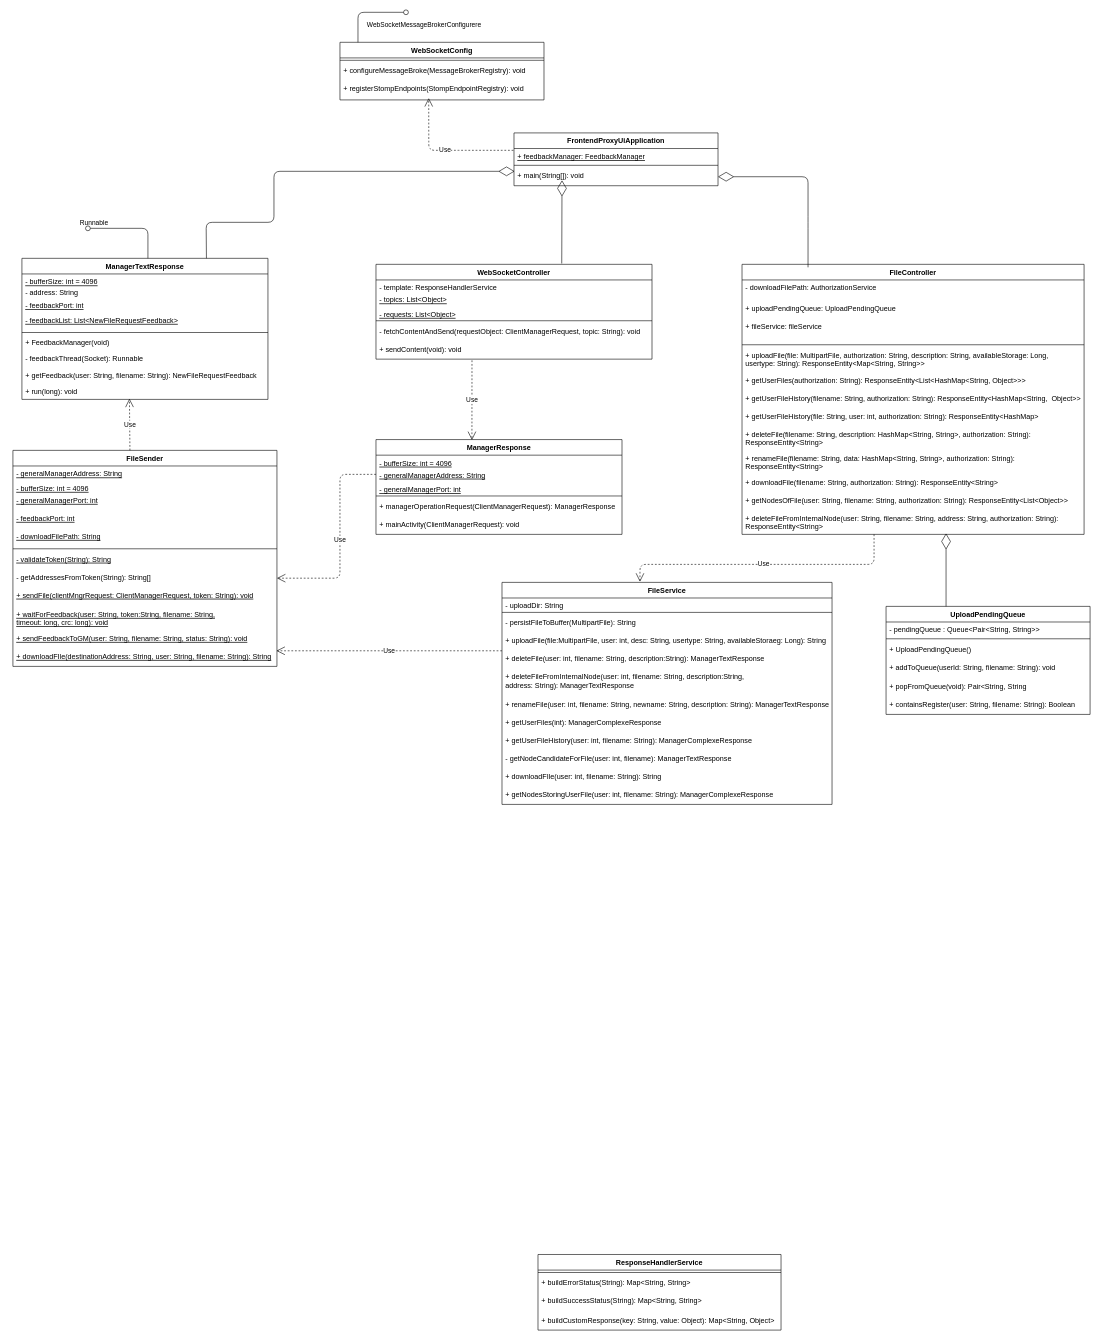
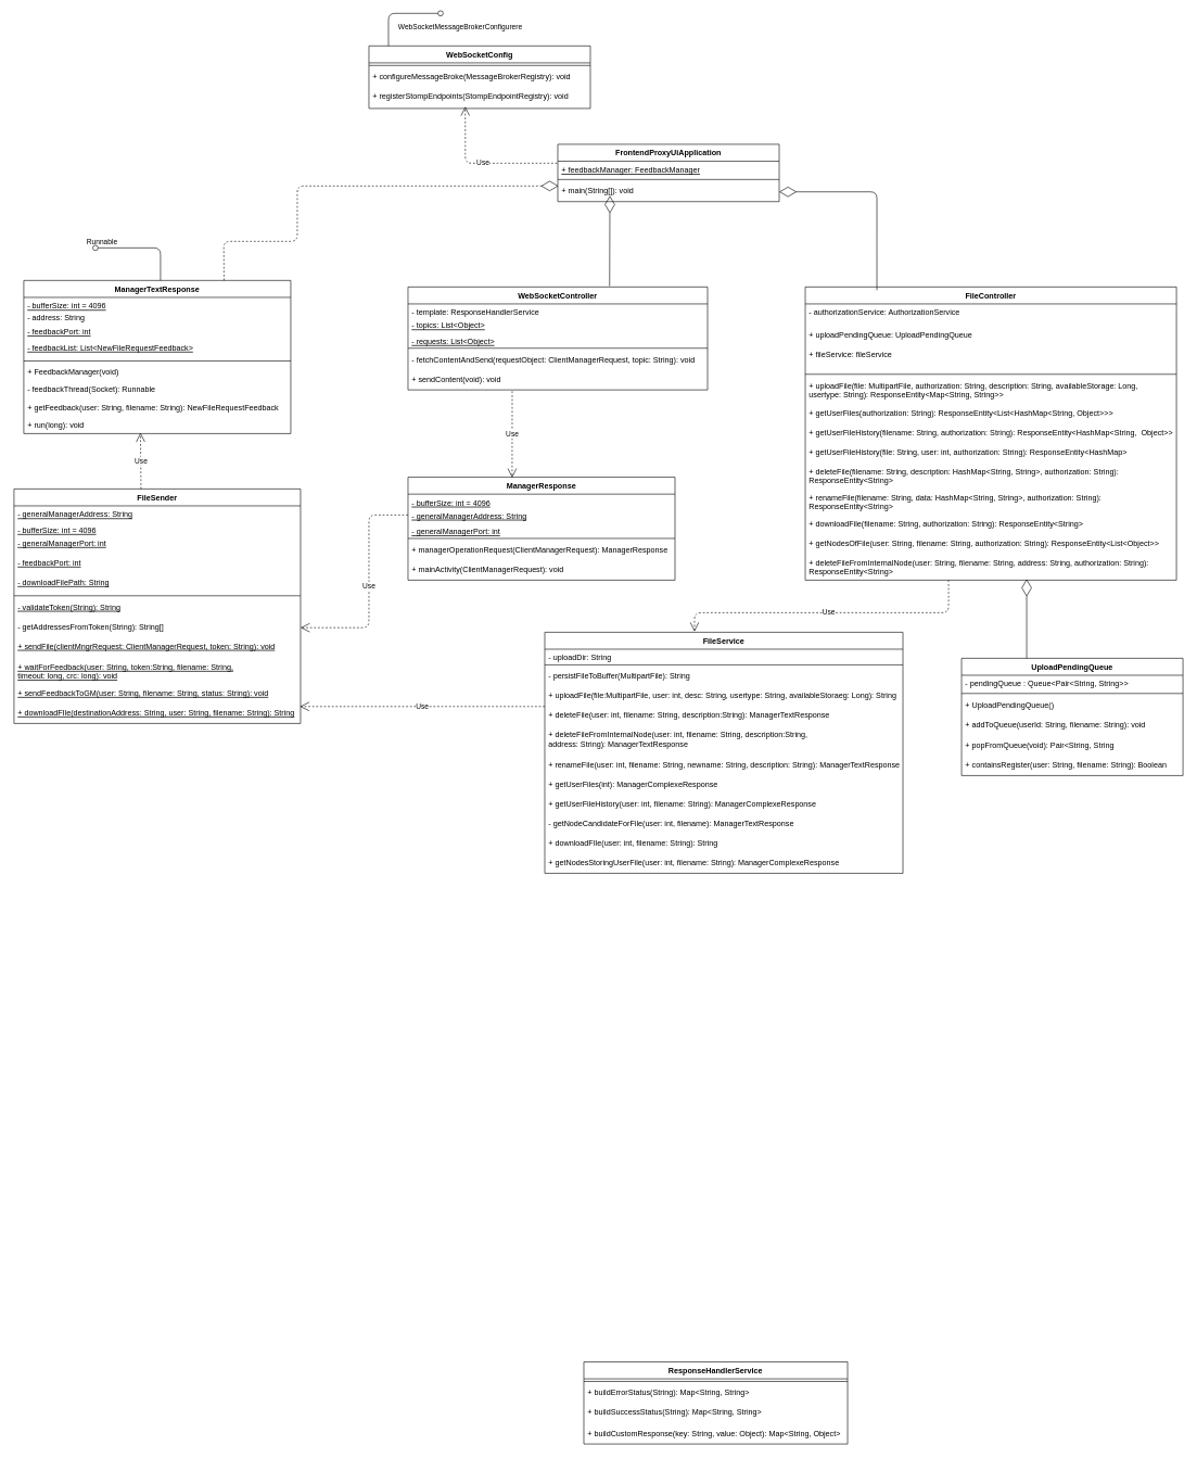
- <mxCell id="59" value="" style="endArrow=diamondThin;endFill=0;endSize=24;html=1;exitX=0.75;exitY=0;exitDx=0;exitDy=0;entryX=0.003;entryY=0.2;entryDx=0;entryDy=0;entryPerimeter=0;" edge="1" parent="1" source="41" target="26"><mxGeometry width="160" relative="1" as="geometry"><mxPoint x="226" y="370" as="sourcePoint" /><mxPoint x="456" y="300" as="targetPoint" /><Array as="points"><mxPoint x="343" y="370" /><mxPoint x="456" y="370" /><mxPoint x="456" y="285" /></Array></mxGeometry></mxCell>
+ <mxCell id="59" value="" style="endArrow=diamondThin;endFill=0;endSize=24;html=1;exitX=0.75;exitY=0;exitDx=0;exitDy=0;entryX=0.003;entryY=0.2;entryDx=0;entryDy=0;entryPerimeter=0;dashed=1;" edge="1" parent="1" source="41" target="26"><mxGeometry width="160" relative="1" as="geometry"><mxPoint x="226" y="370" as="sourcePoint" /><mxPoint x="456" y="300" as="targetPoint" /><Array as="points"><mxPoint x="343" y="370" /><mxPoint x="456" y="370" /><mxPoint x="456" y="285" /></Array></mxGeometry></mxCell>
- <mxCell id="83" value="- downloadFilePath: AuthorizationService" style="text;strokeColor=none;fillColor=none;align=left;verticalAlign=top;spacingLeft=4;spacingRight=4;overflow=hidden;rotatable=0;points=[[0,0.5],[1,0.5]];portConstraint=eastwest;fontStyle=0" vertex="1" parent="82"><mxGeometry y="26" width="570" height="34" as="geometry" /></mxCell>
+ <mxCell id="83" value="- authorizationService: AuthorizationService" style="text;strokeColor=none;fillColor=none;align=left;verticalAlign=top;spacingLeft=4;spacingRight=4;overflow=hidden;rotatable=0;points=[[0,0.5],[1,0.5]];portConstraint=eastwest;fontStyle=0" vertex="1" parent="82"><mxGeometry y="26" width="570" height="34" as="geometry" /></mxCell>
